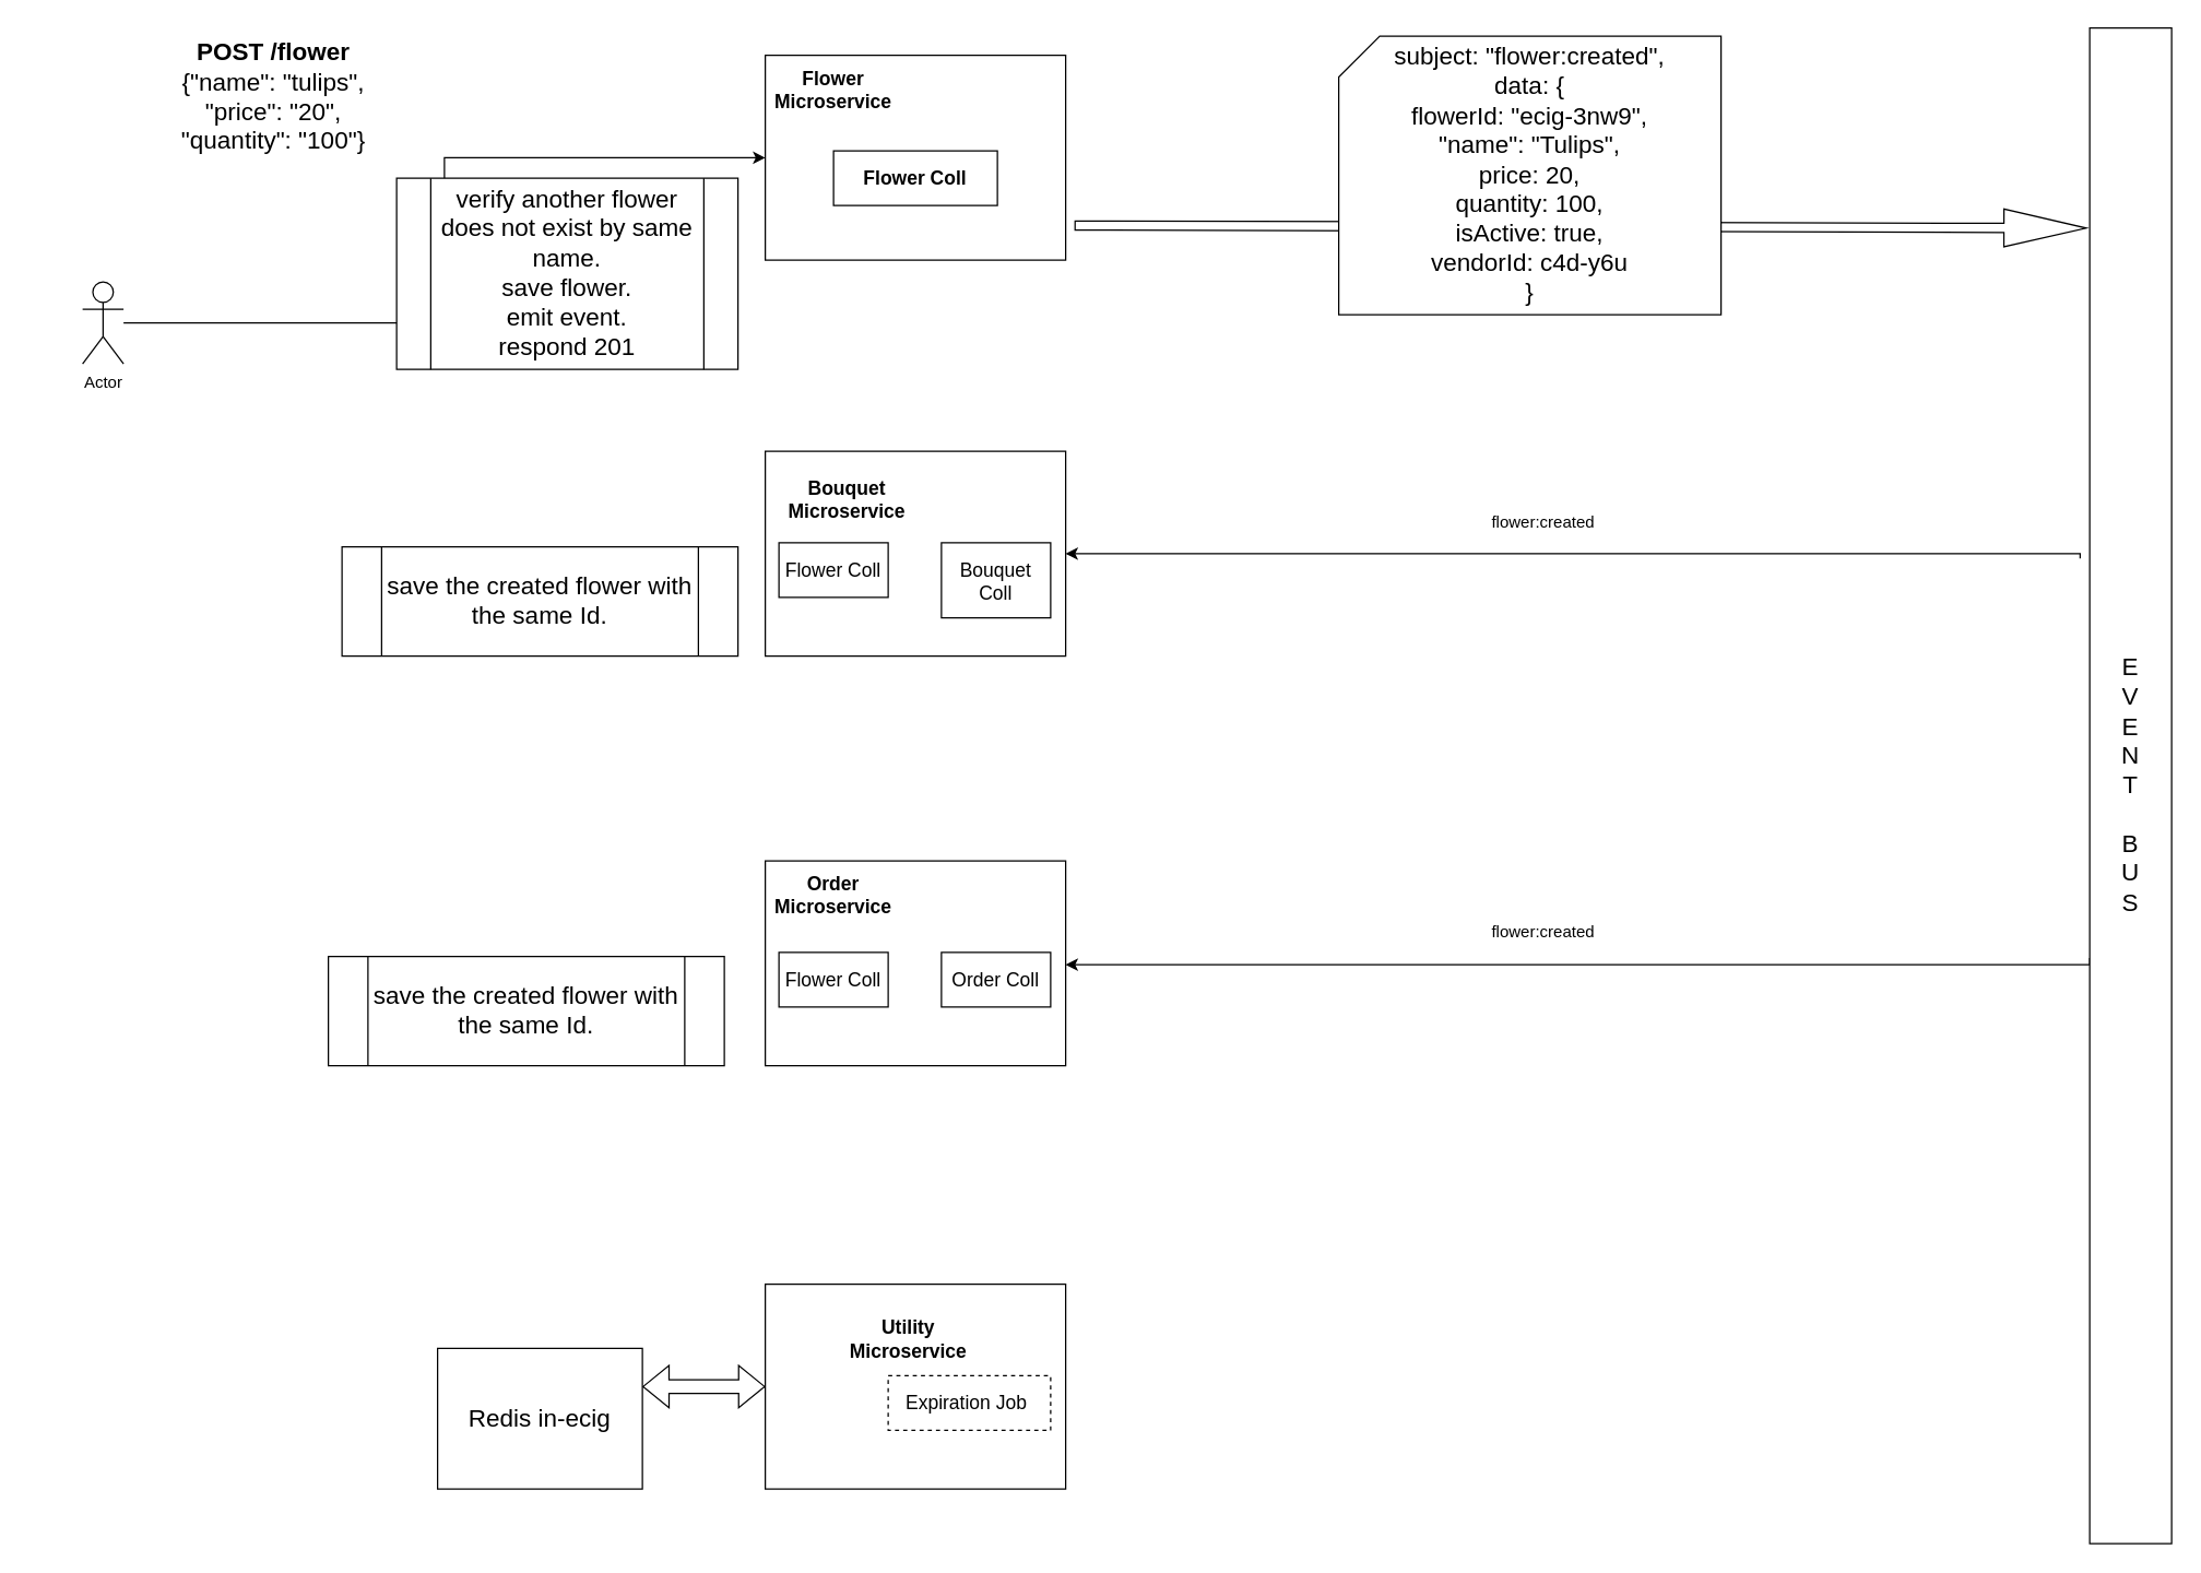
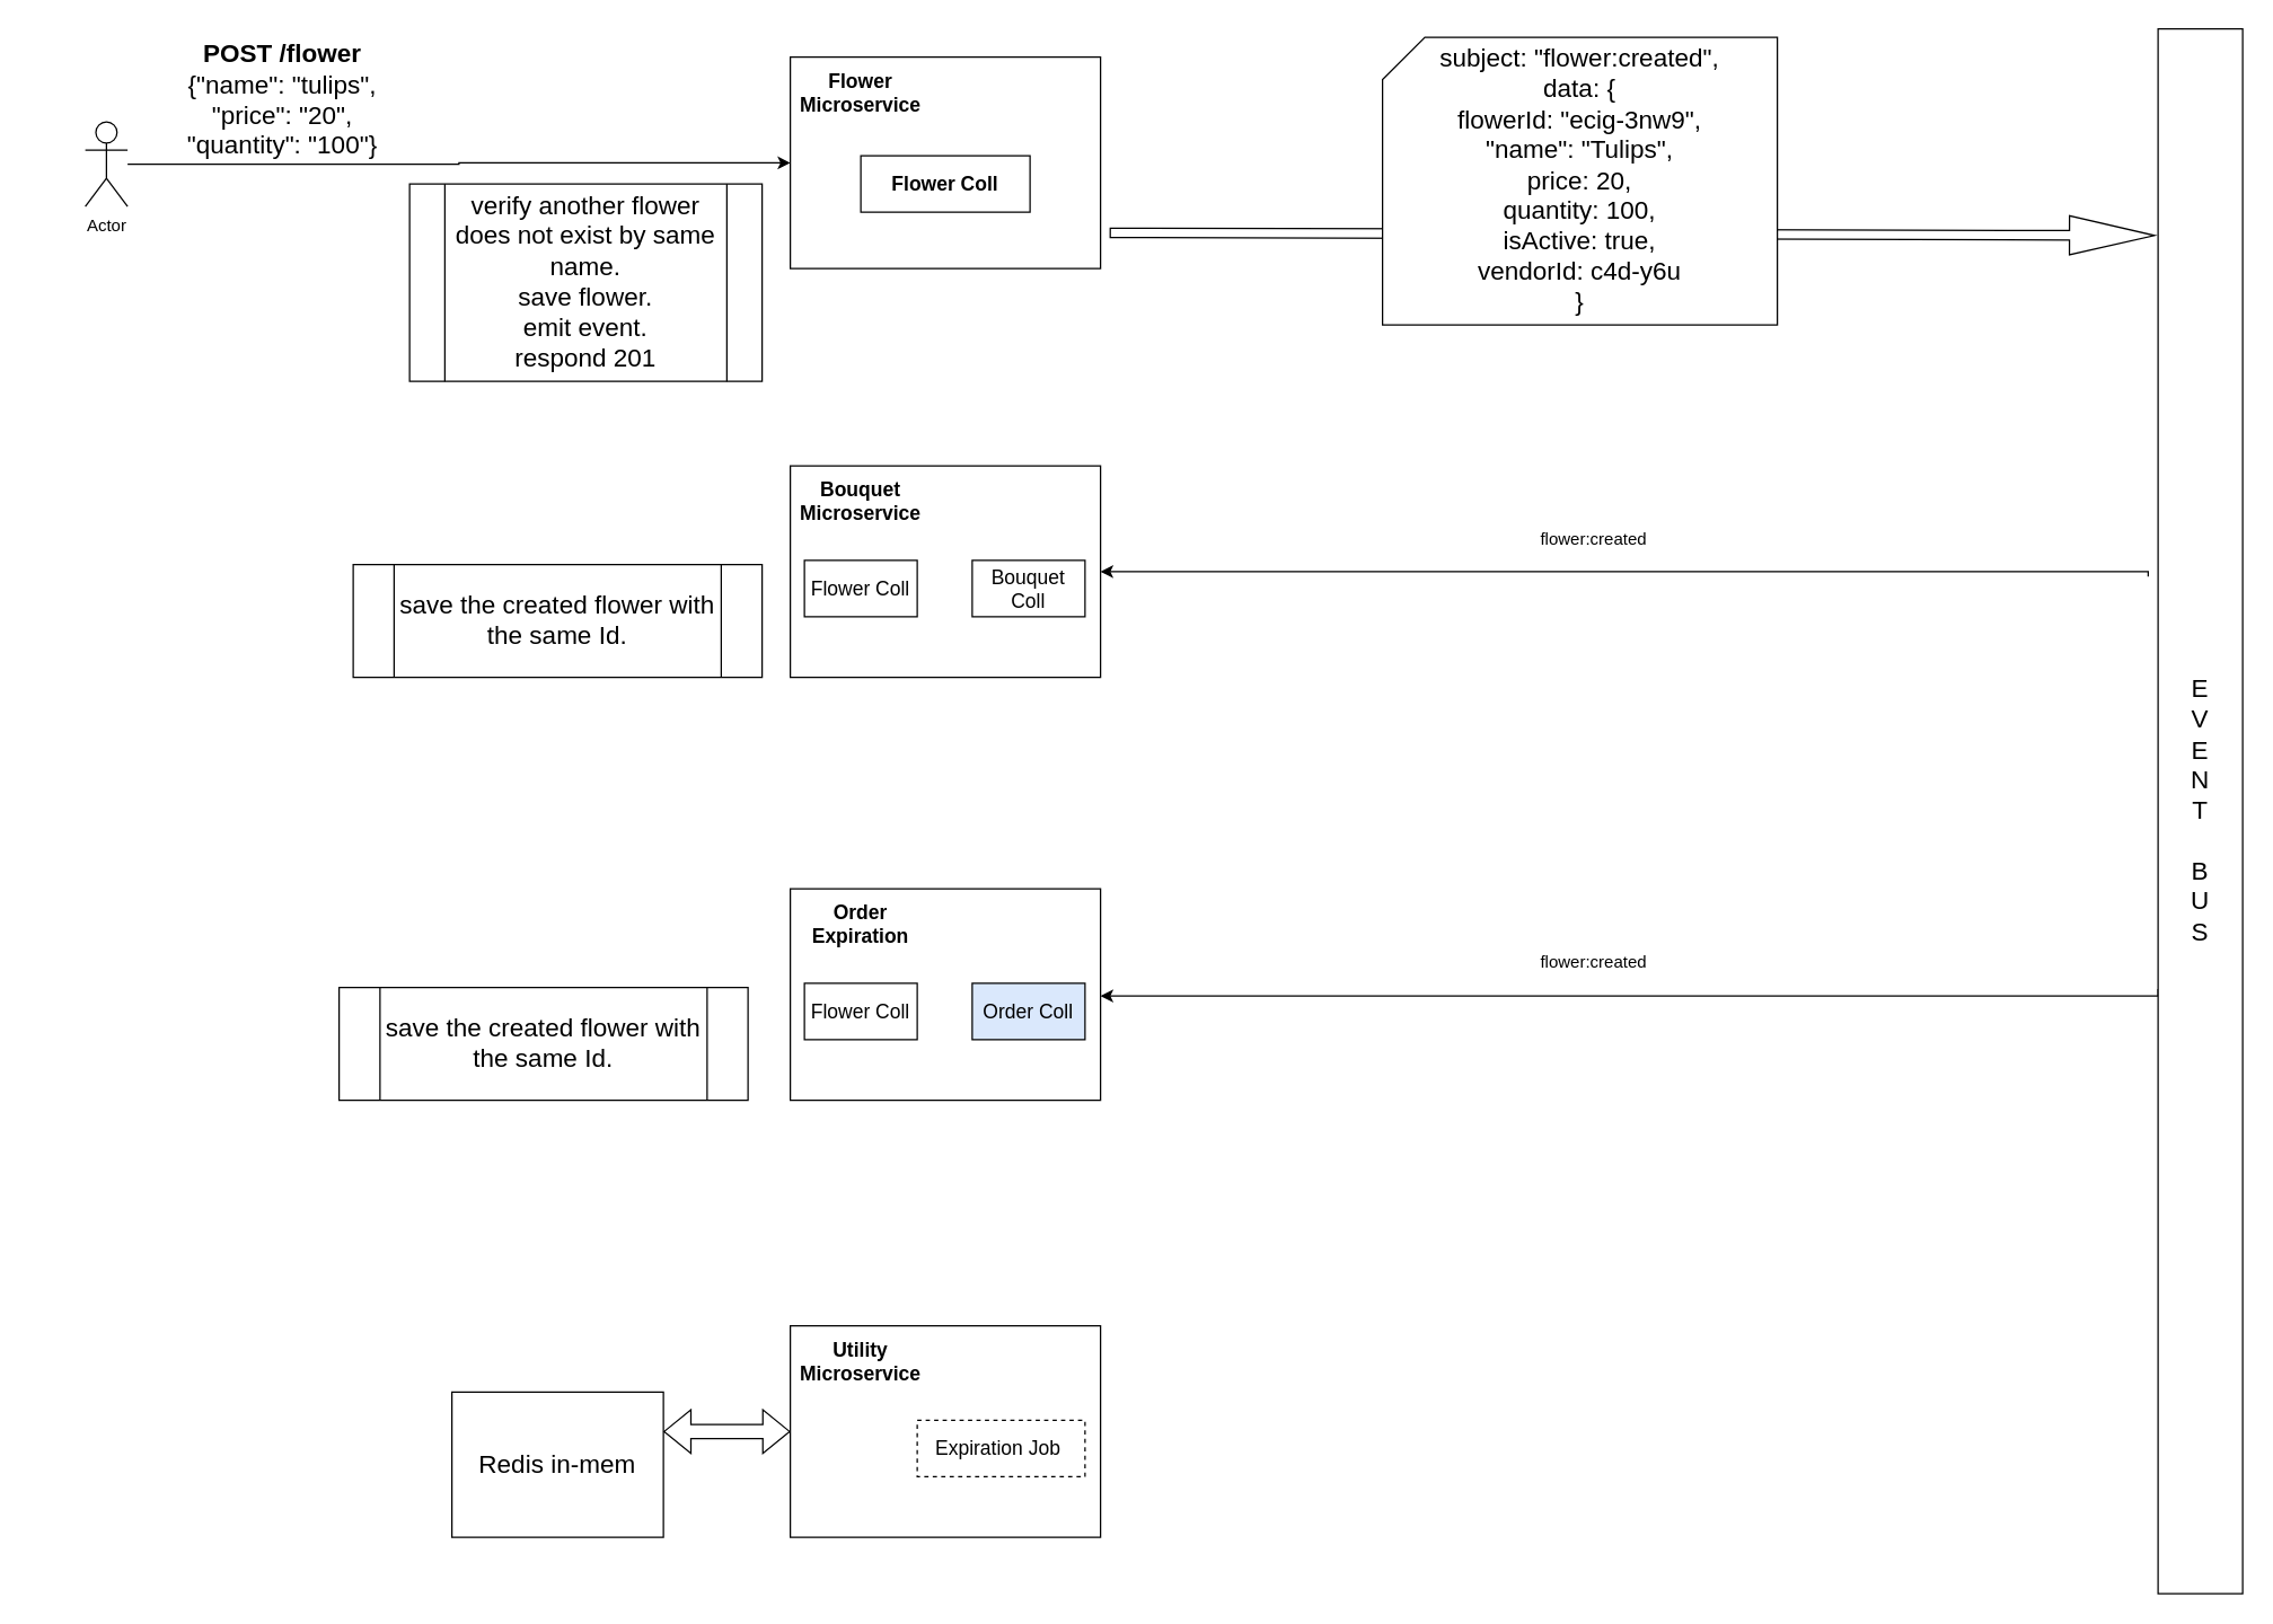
- <mxCell id="3" value="Actor" style="shape=umlActor;verticalLabelPosition=bottom;verticalAlign=top;html=1;outlineConnect=0;" parent="1" vertex="1"><mxGeometry x="60" y="206" width="30" height="60" as="geometry" /></mxCell>
+ <mxCell id="3" value="Actor" style="shape=umlActor;verticalLabelPosition=bottom;verticalAlign=top;html=1;outlineConnect=0;" parent="1" vertex="1"><mxGeometry x="60" y="86" width="30" height="60" as="geometry" /></mxCell>
- <mxCell id="8" value="&lt;b&gt;&lt;font style=&quot;font-size: 14px;&quot;&gt;Bouquet Microservice&lt;/font&gt;&lt;/b&gt;" style="text;html=1;strokeColor=none;fillColor=none;align=center;verticalAlign=middle;whiteSpace=wrap;rounded=0;" parent="1" vertex="1"><mxGeometry x="590" y="350" width="60" height="30" as="geometry" /></mxCell>
+ <mxCell id="8" value="&lt;b&gt;&lt;font style=&quot;font-size: 14px;&quot;&gt;Bouquet Microservice&lt;/font&gt;&lt;/b&gt;" style="text;html=1;strokeColor=none;fillColor=none;align=center;verticalAlign=middle;whiteSpace=wrap;rounded=0;" parent="1" vertex="1"><mxGeometry x="580" y="340" width="60" height="30" as="geometry" /></mxCell>
- <mxCell id="10" value="&lt;font style=&quot;font-size: 14px;&quot;&gt;Bouquet Coll&lt;/font&gt;" style="rounded=0;whiteSpace=wrap;html=1;" parent="1" vertex="1"><mxGeometry x="689" y="397" width="80" height="55" as="geometry" /></mxCell>
+ <mxCell id="10" value="&lt;font style=&quot;font-size: 14px;&quot;&gt;Bouquet Coll&lt;/font&gt;" style="rounded=0;whiteSpace=wrap;html=1;" parent="1" vertex="1"><mxGeometry x="689" y="397" width="80" height="40" as="geometry" /></mxCell>
- <mxCell id="12" value="&lt;font style=&quot;font-size: 14px;&quot;&gt;&lt;b&gt;Order&lt;br&gt;Microservice&lt;/b&gt;&lt;/font&gt;" style="text;html=1;strokeColor=none;fillColor=none;align=center;verticalAlign=middle;whiteSpace=wrap;rounded=0;" parent="1" vertex="1"><mxGeometry x="580" y="640" width="60" height="30" as="geometry" /></mxCell>
+ <mxCell id="12" value="&lt;font style=&quot;font-size: 14px;&quot;&gt;&lt;b&gt;Order&lt;br&gt;Expiration&lt;/b&gt;&lt;/font&gt;" style="text;html=1;strokeColor=none;fillColor=none;align=center;verticalAlign=middle;whiteSpace=wrap;rounded=0;" parent="1" vertex="1"><mxGeometry x="580" y="640" width="60" height="30" as="geometry" /></mxCell>
- <mxCell id="14" value="&lt;font style=&quot;font-size: 14px;&quot;&gt;Order Coll&lt;/font&gt;" style="rounded=0;whiteSpace=wrap;html=1;" parent="1" vertex="1"><mxGeometry x="689" y="697" width="80" height="40" as="geometry" /></mxCell>
+ <mxCell id="14" value="&lt;font style=&quot;font-size: 14px;&quot;&gt;Order Coll&lt;/font&gt;" style="rounded=0;whiteSpace=wrap;html=1;fillColor=#dae8fc;" parent="1" vertex="1"><mxGeometry x="689" y="697" width="80" height="40" as="geometry" /></mxCell>
- <mxCell id="16" value="&lt;b&gt;&lt;font style=&quot;font-size: 14px;&quot;&gt;Utility&lt;br&gt;Microservice&lt;/font&gt;&lt;/b&gt;" style="text;html=1;strokeColor=none;fillColor=none;align=center;verticalAlign=middle;whiteSpace=wrap;rounded=0;" parent="1" vertex="1"><mxGeometry x="635" y="965" width="60" height="30" as="geometry" /></mxCell>
+ <mxCell id="16" value="&lt;b&gt;&lt;font style=&quot;font-size: 14px;&quot;&gt;Utility&lt;br&gt;Microservice&lt;/font&gt;&lt;/b&gt;" style="text;html=1;strokeColor=none;fillColor=none;align=center;verticalAlign=middle;whiteSpace=wrap;rounded=0;" parent="1" vertex="1"><mxGeometry x="580" y="950" width="60" height="30" as="geometry" /></mxCell>
- <mxCell id="26" value="Redis in-ecig" style="rounded=0;whiteSpace=wrap;html=1;fontSize=18;" parent="1" vertex="1"><mxGeometry x="320" y="987" width="150" height="103" as="geometry" /></mxCell>
+ <mxCell id="26" value="Redis in-mem" style="rounded=0;whiteSpace=wrap;html=1;fontSize=18;" parent="1" vertex="1"><mxGeometry x="320" y="987" width="150" height="103" as="geometry" /></mxCell>
